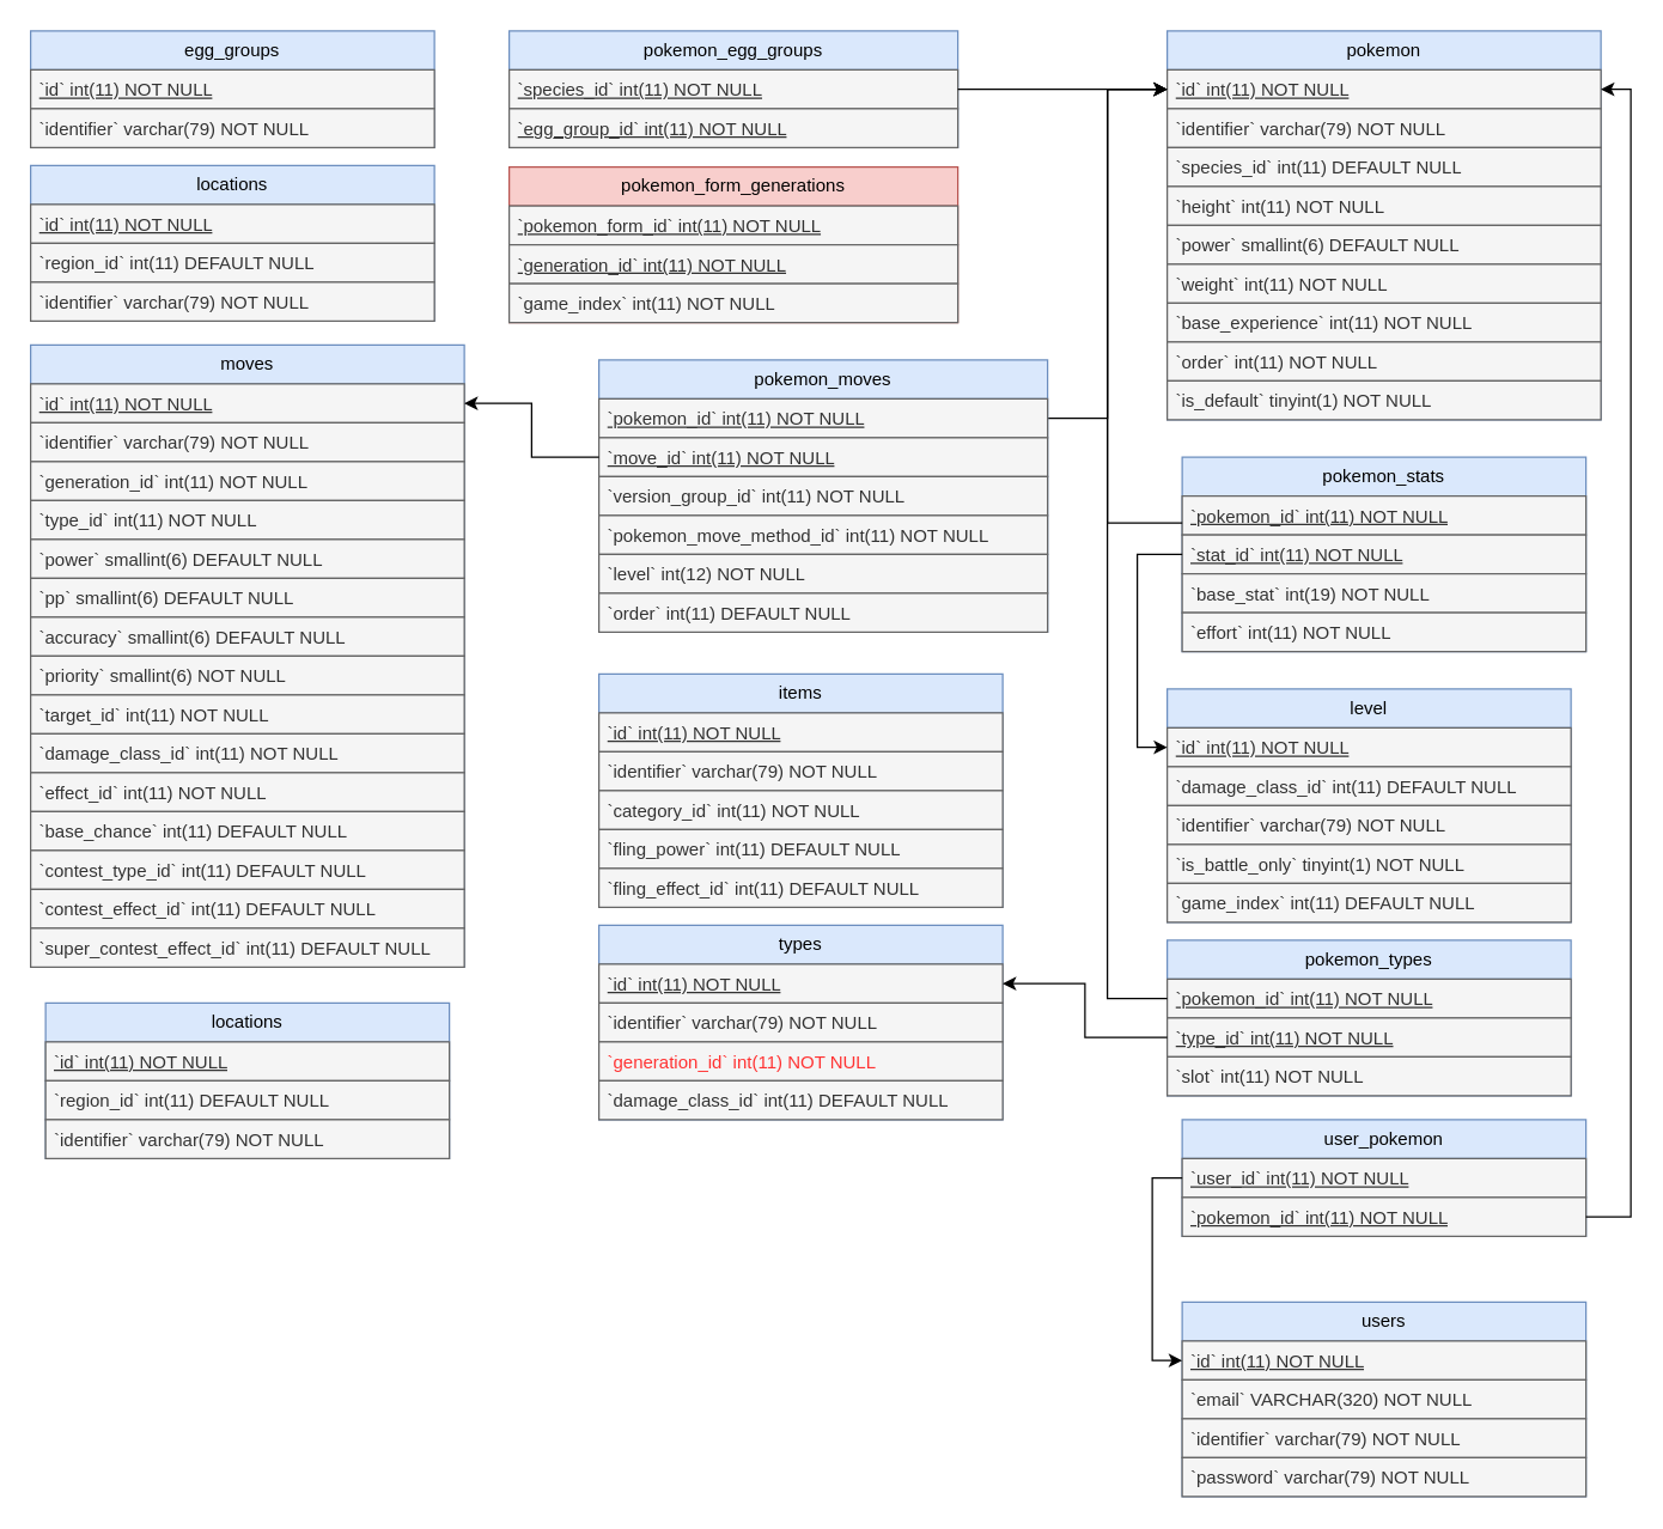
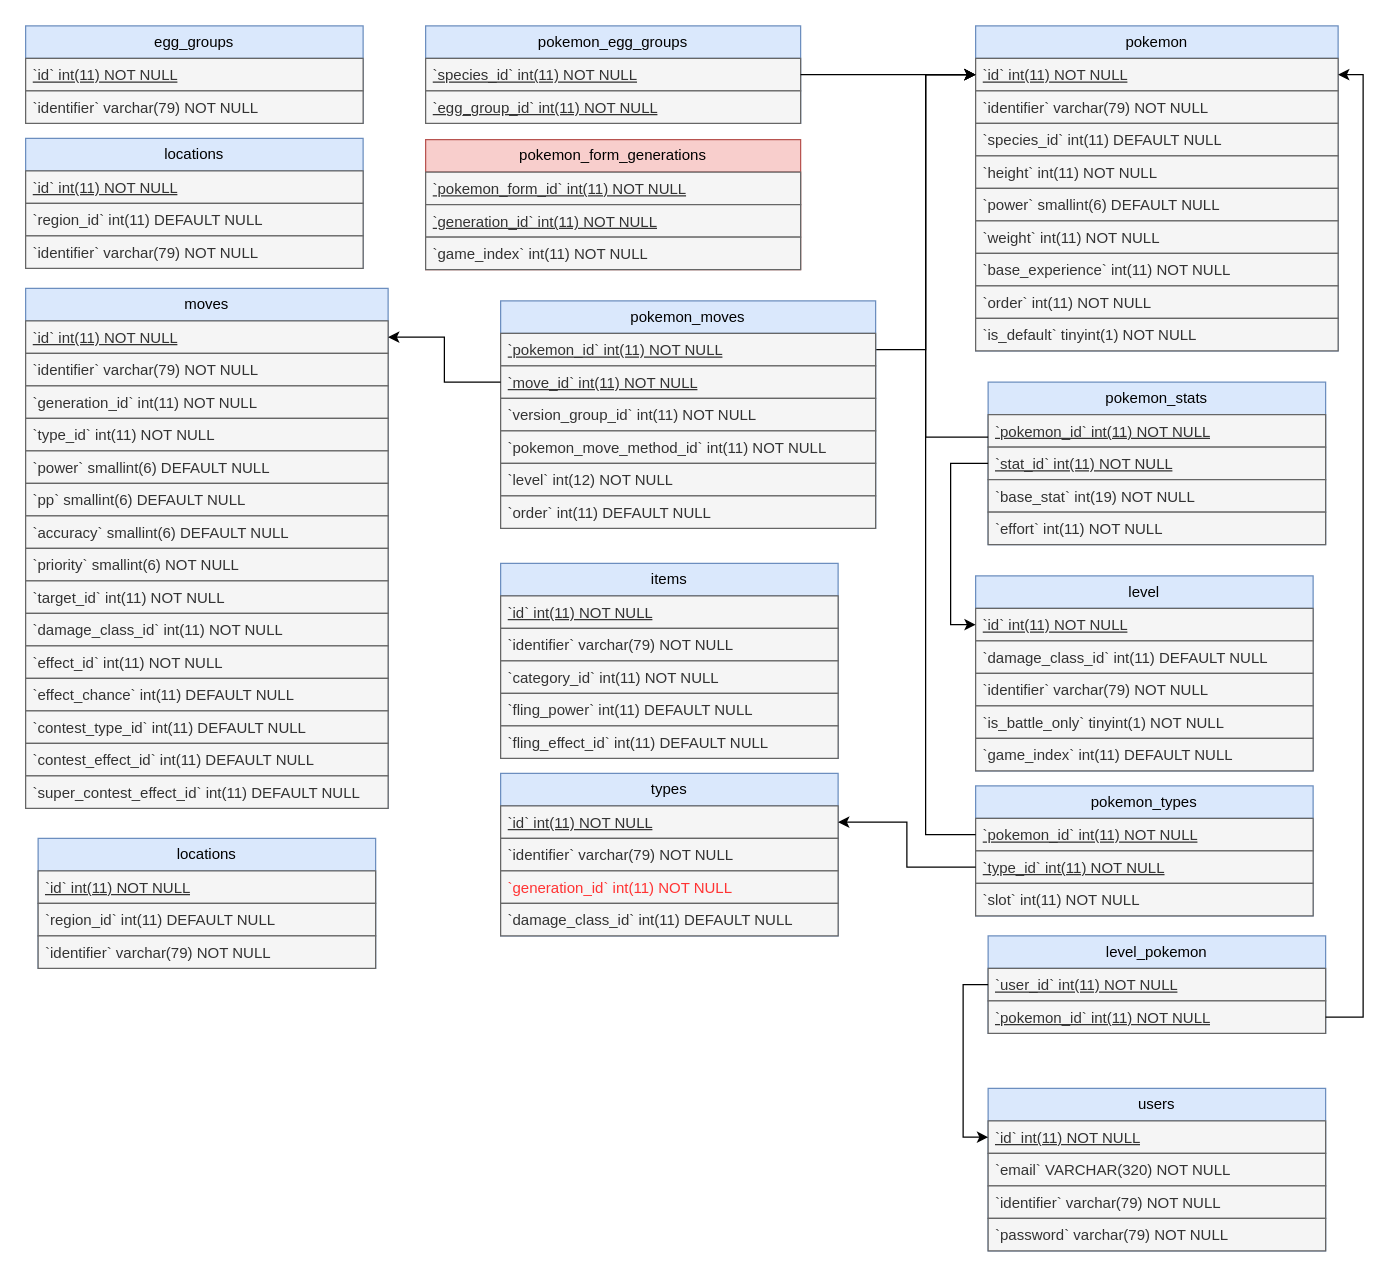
- <mxCell id="31" value="`base_chance` int(11) DEFAULT NULL" style="text;align=left;verticalAlign=top;spacingLeft=4;spacingRight=4;overflow=hidden;rotatable=0;points=[[0,0.5],[1,0.5]];portConstraint=eastwest;whiteSpace=wrap;html=1;fillColor=#f5f5f5;fontColor=#333333;strokeColor=#666666;" vertex="1" parent="19"><mxGeometry y="312" width="290" height="26" as="geometry" /></mxCell>
+ <mxCell id="31" value="`effect_chance` int(11) DEFAULT NULL" style="text;align=left;verticalAlign=top;spacingLeft=4;spacingRight=4;overflow=hidden;rotatable=0;points=[[0,0.5],[1,0.5]];portConstraint=eastwest;whiteSpace=wrap;html=1;fillColor=#f5f5f5;fontColor=#333333;strokeColor=#666666;" vertex="1" parent="19"><mxGeometry y="312" width="290" height="26" as="geometry" /></mxCell>
- <mxCell id="91" value="user_pokemon" style="swimlane;fontStyle=0;childLayout=stackLayout;horizontal=1;startSize=26;horizontalStack=0;resizeParent=1;resizeParentMax=0;resizeLast=0;collapsible=1;marginBottom=0;whiteSpace=wrap;html=1;fillColor=#dae8fc;strokeColor=#6c8ebf;" vertex="1" parent="1"><mxGeometry x="790" y="748" width="270" height="78" as="geometry" /></mxCell>
+ <mxCell id="91" value="level_pokemon" style="swimlane;fontStyle=0;childLayout=stackLayout;horizontal=1;startSize=26;horizontalStack=0;resizeParent=1;resizeParentMax=0;resizeLast=0;collapsible=1;marginBottom=0;whiteSpace=wrap;html=1;fillColor=#dae8fc;strokeColor=#6c8ebf;" vertex="1" parent="1"><mxGeometry x="790" y="748" width="270" height="78" as="geometry" /></mxCell>
